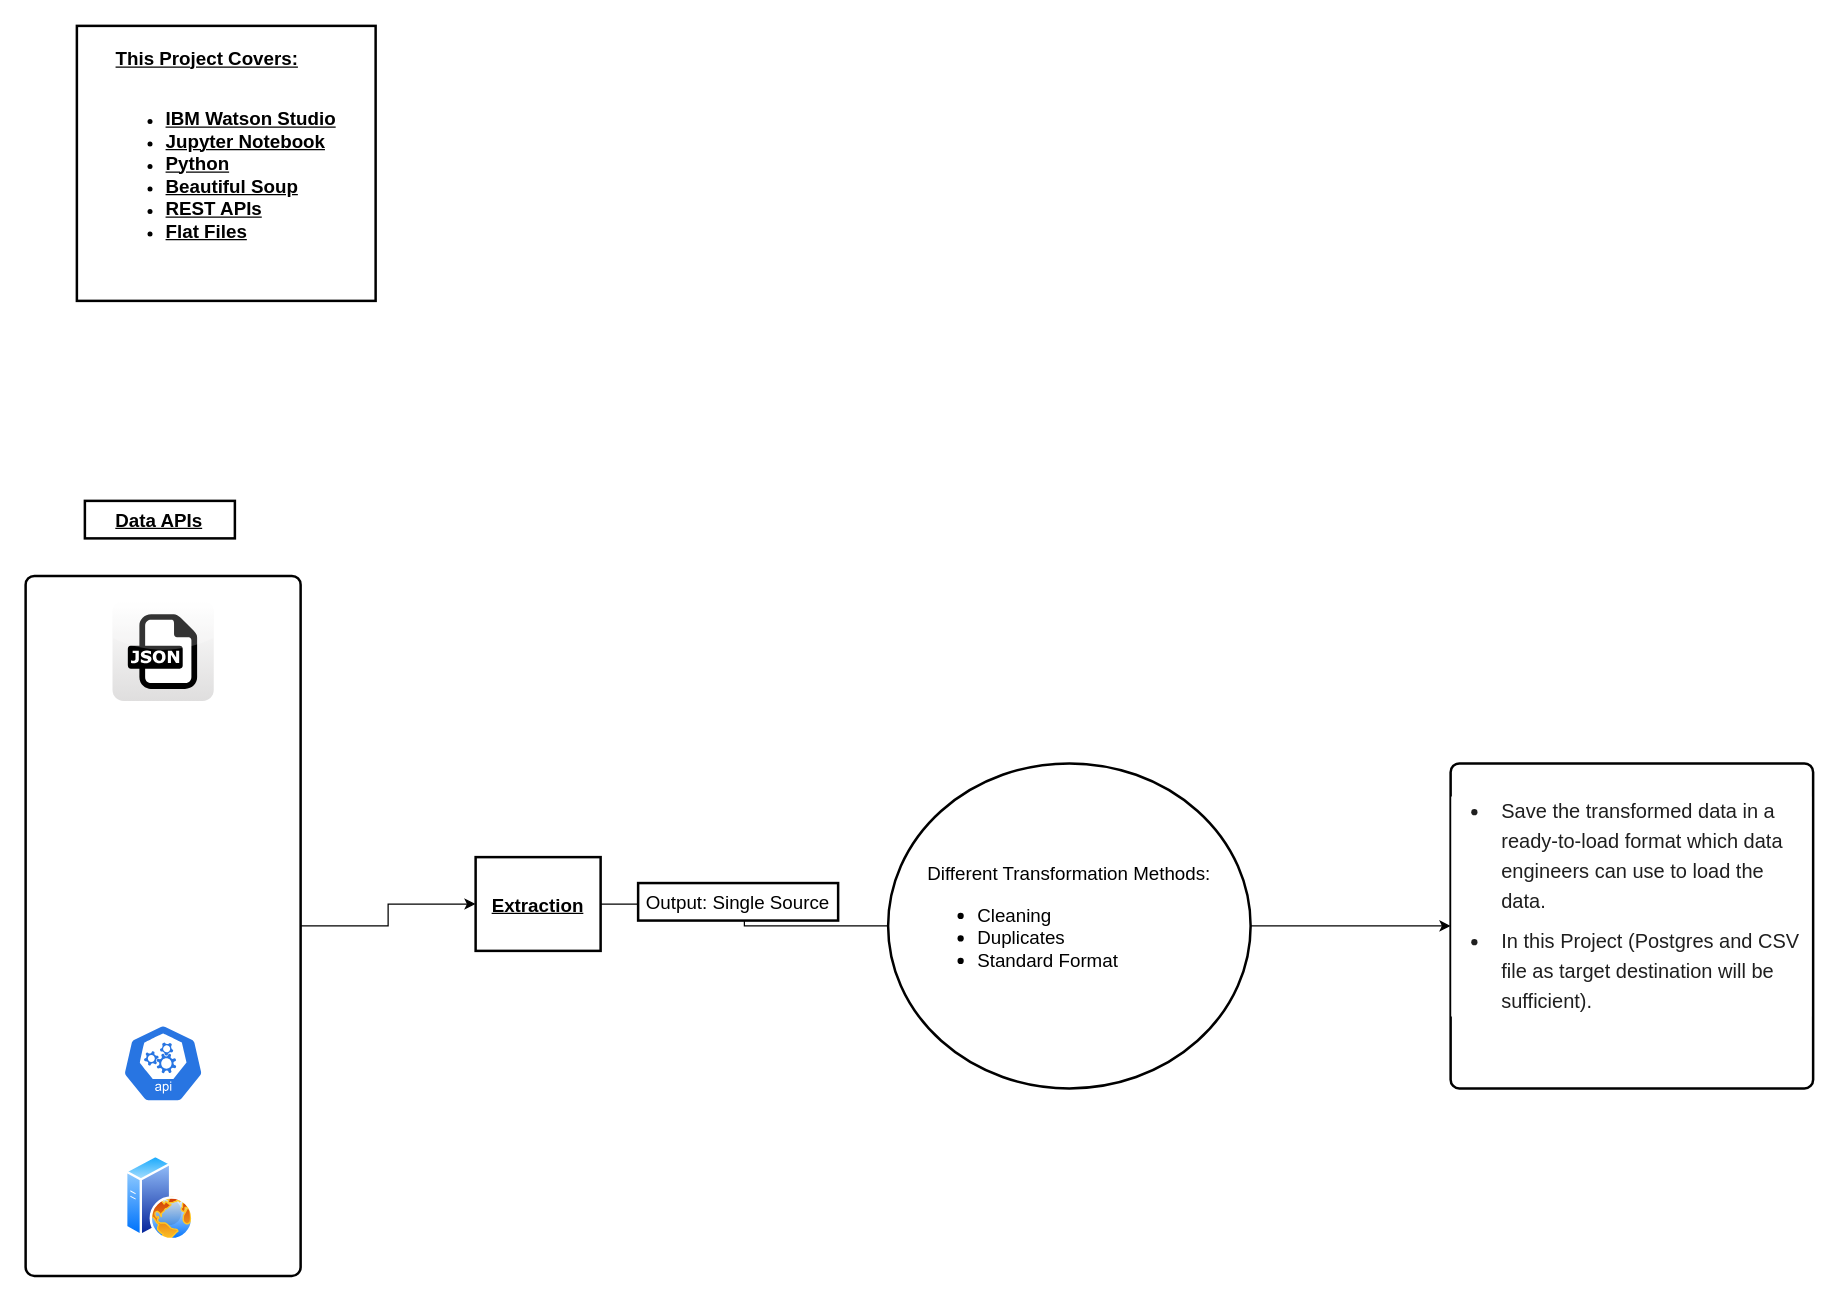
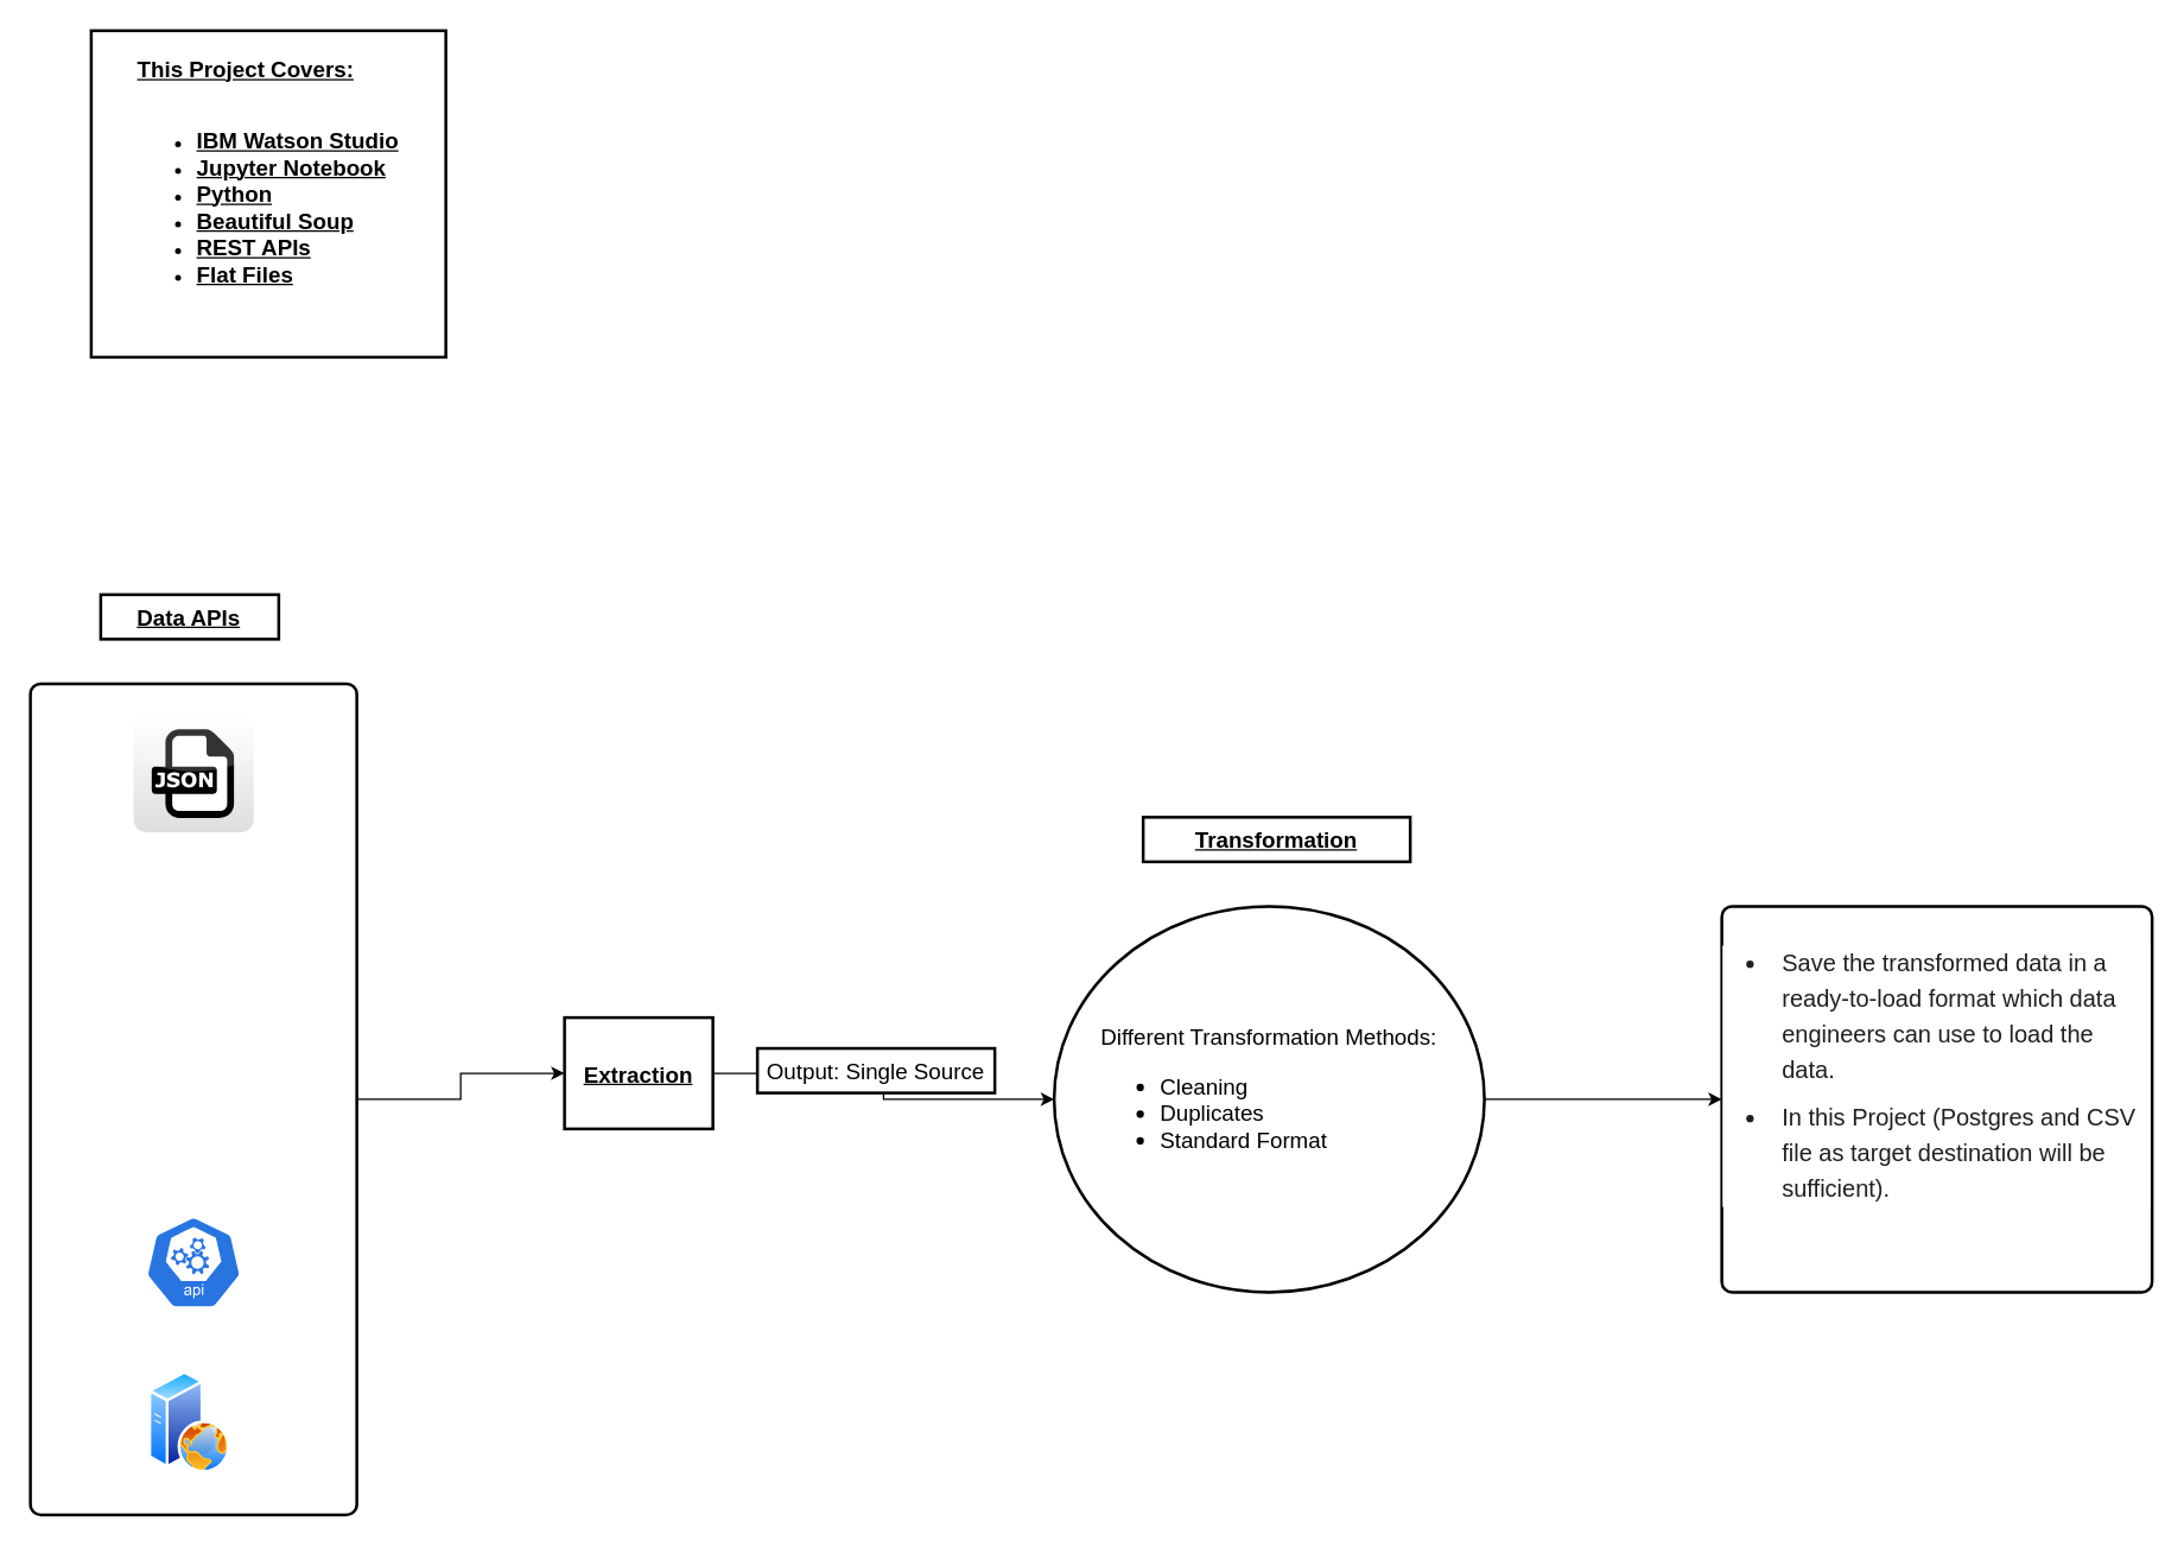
+ <mxCell id="12" value="&lt;b&gt;&lt;font style=&quot;font-size: 15px;&quot;&gt;&lt;u&gt;Transformation&lt;/u&gt;&lt;/font&gt;&lt;/b&gt;" style="text;html=1;strokeColor=default;fillColor=default;align=center;verticalAlign=middle;whiteSpace=wrap;rounded=0;strokeWidth=2;" vertex="1" parent="1"><mxGeometry x="770" y="550" width="180" height="30" as="geometry" /></mxCell>
- <mxCell id="13" style="edgeStyle=orthogonalEdgeStyle;rounded=0;orthogonalLoop=1;jettySize=auto;html=1;entryX=0;entryY=0.5;entryDx=0;entryDy=0;fontSize=15;endArrow=none;" edge="1" parent="1" source="14" target="11"><mxGeometry relative="1" as="geometry" /></mxCell>
+ <mxCell id="13" style="edgeStyle=orthogonalEdgeStyle;rounded=0;orthogonalLoop=1;jettySize=auto;html=1;entryX=0;entryY=0.5;entryDx=0;entryDy=0;fontSize=15;" edge="1" parent="1" source="14" target="11"><mxGeometry relative="1" as="geometry" /></mxCell>
